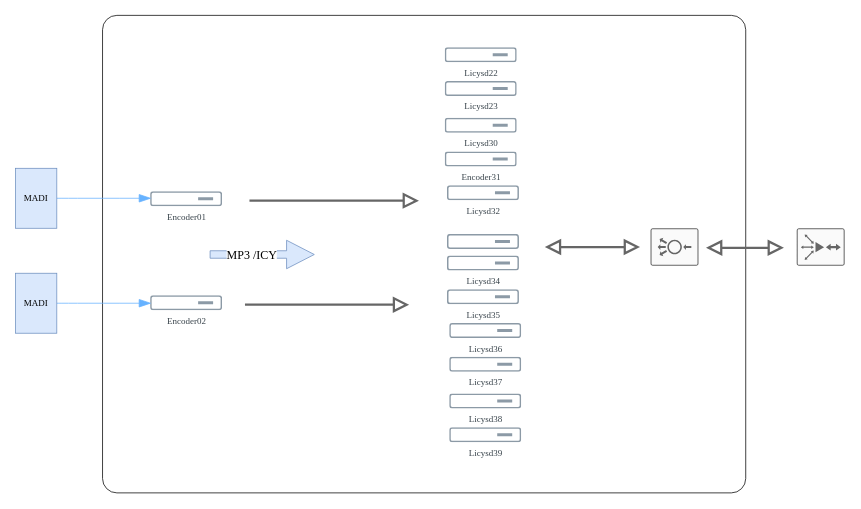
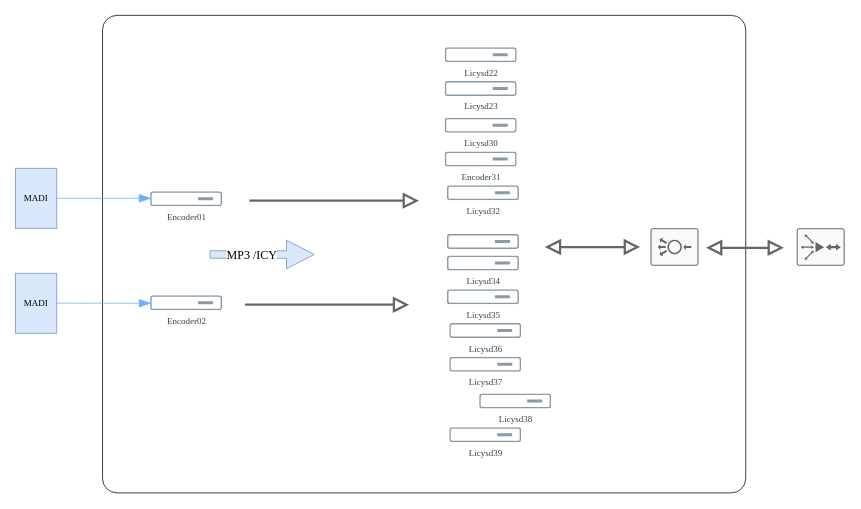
- <mxCell id="16" value="&lt;font face=&quot;Verdana&quot;&gt;Licysd38&lt;/font&gt;" style="image;aspect=fixed;perimeter=ellipsePerimeter;html=1;align=center;fontSize=12;verticalAlign=top;fontColor=#364149;shadow=0;dashed=0;image=img/lib/cumulus/server_bare_metal.svg;fontFamily=Architects Daughter;fontSource=https://fonts.googleapis.com/css?family=Architects+Daughter;" vertex="1" parent="3"><mxGeometry x="599" y="525" width="96" height="20" as="geometry" /></mxCell>
+ <mxCell id="16" value="&lt;font face=&quot;Verdana&quot;&gt;Licysd38&lt;/font&gt;" style="image;aspect=fixed;perimeter=ellipsePerimeter;html=1;align=center;fontSize=12;verticalAlign=top;fontColor=#364149;shadow=0;dashed=0;image=img/lib/cumulus/server_bare_metal.svg;fontFamily=Architects Daughter;fontSource=https://fonts.googleapis.com/css?family=Architects+Daughter;" vertex="1" parent="3"><mxGeometry x="639" y="525" width="96" height="20" as="geometry" /></mxCell>
